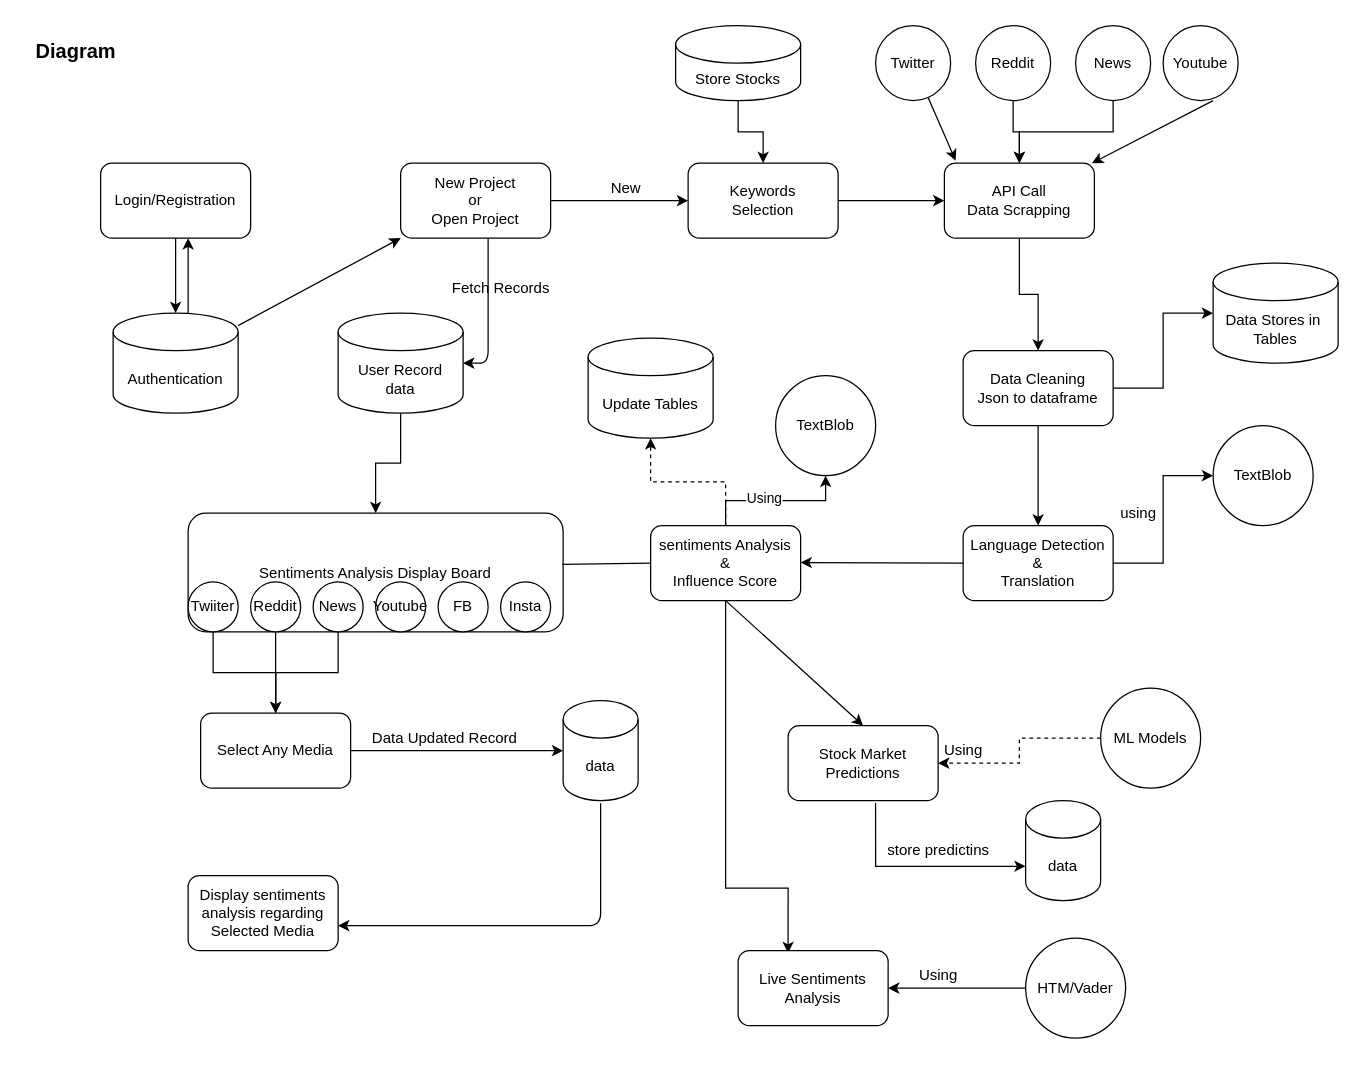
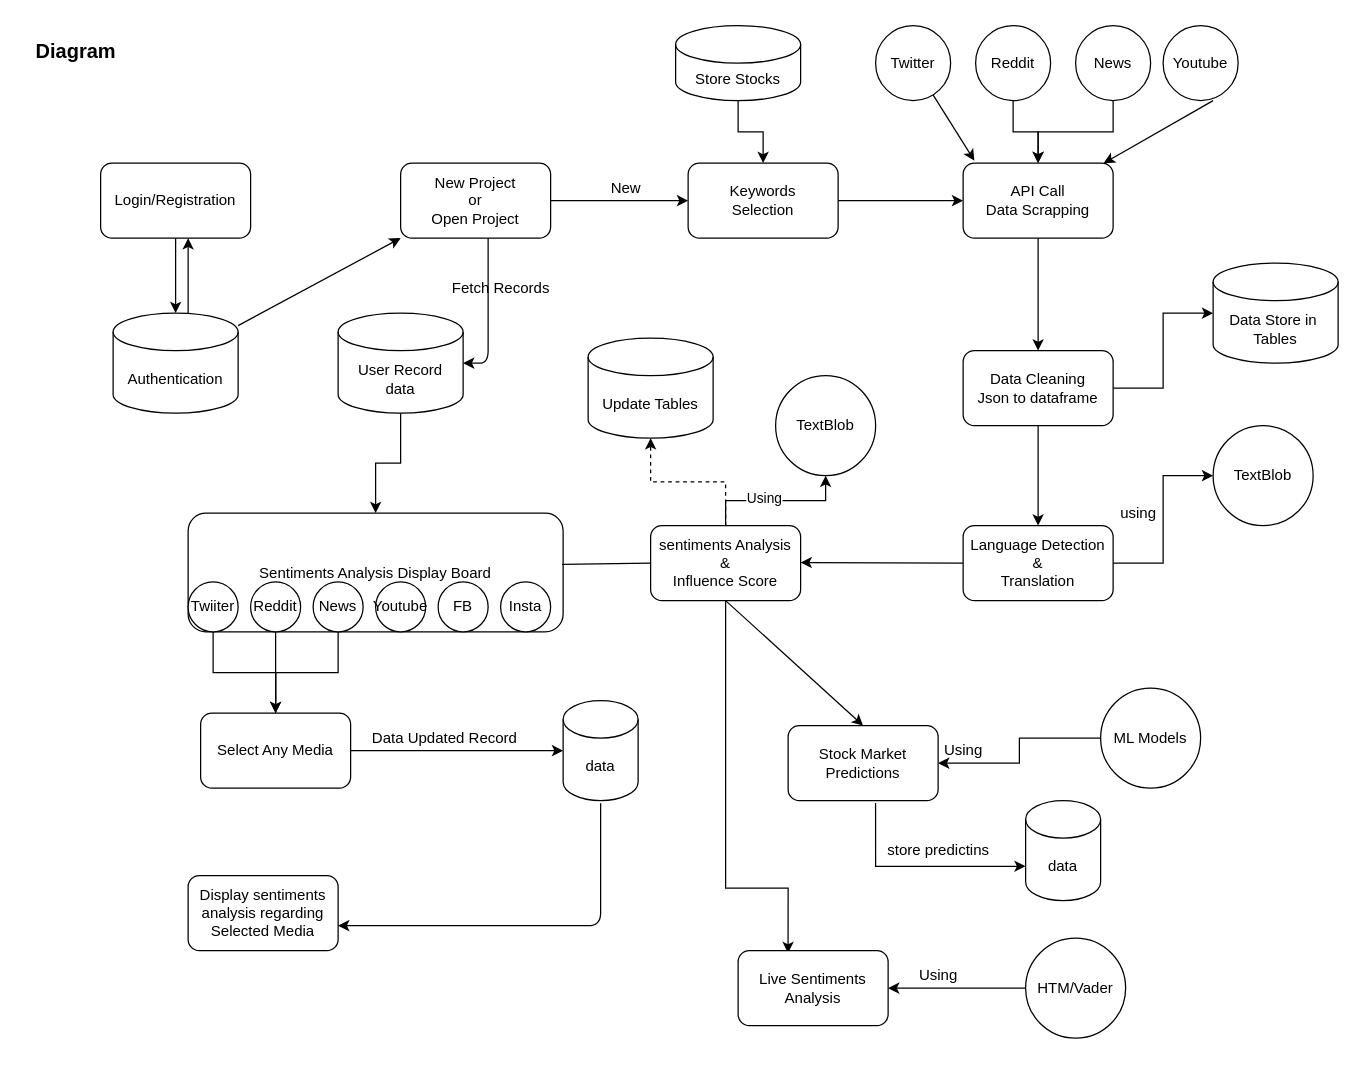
- <mxCell id="16" value="API Call&lt;br&gt;Data Scrapping" style="rounded=1;whiteSpace=wrap;html=1;" vertex="1" parent="1"><mxGeometry x="755" y="130" width="120" height="60" as="geometry" /></mxCell>
+ <mxCell id="16" value="API Call&lt;br&gt;Data Scrapping" style="rounded=1;whiteSpace=wrap;html=1;" vertex="1" parent="1"><mxGeometry x="770" y="130" width="120" height="60" as="geometry" /></mxCell>
- <mxCell id="27" value="Data Stores in&amp;nbsp;&lt;br&gt;Tables" style="shape=cylinder3;whiteSpace=wrap;html=1;boundedLbl=1;backgroundOutline=1;size=15;" vertex="1" parent="1"><mxGeometry x="970" y="210" width="100" height="80" as="geometry" /></mxCell>
+ <mxCell id="27" value="Data Store in&amp;nbsp;&lt;br&gt;Tables" style="shape=cylinder3;whiteSpace=wrap;html=1;boundedLbl=1;backgroundOutline=1;size=15;" vertex="1" parent="1"><mxGeometry x="970" y="210" width="100" height="80" as="geometry" /></mxCell>
- <mxCell id="61" style="edgeStyle=orthogonalEdgeStyle;rounded=0;orthogonalLoop=1;jettySize=auto;html=1;exitX=0;exitY=0.5;exitDx=0;exitDy=0;dashed=1;" edge="1" parent="1" source="66" target="63"><mxGeometry relative="1" as="geometry" /></mxCell>
+ <mxCell id="61" style="edgeStyle=orthogonalEdgeStyle;rounded=0;orthogonalLoop=1;jettySize=auto;html=1;exitX=0;exitY=0.5;exitDx=0;exitDy=0;" edge="1" parent="1" source="66" target="63"><mxGeometry relative="1" as="geometry" /></mxCell>
